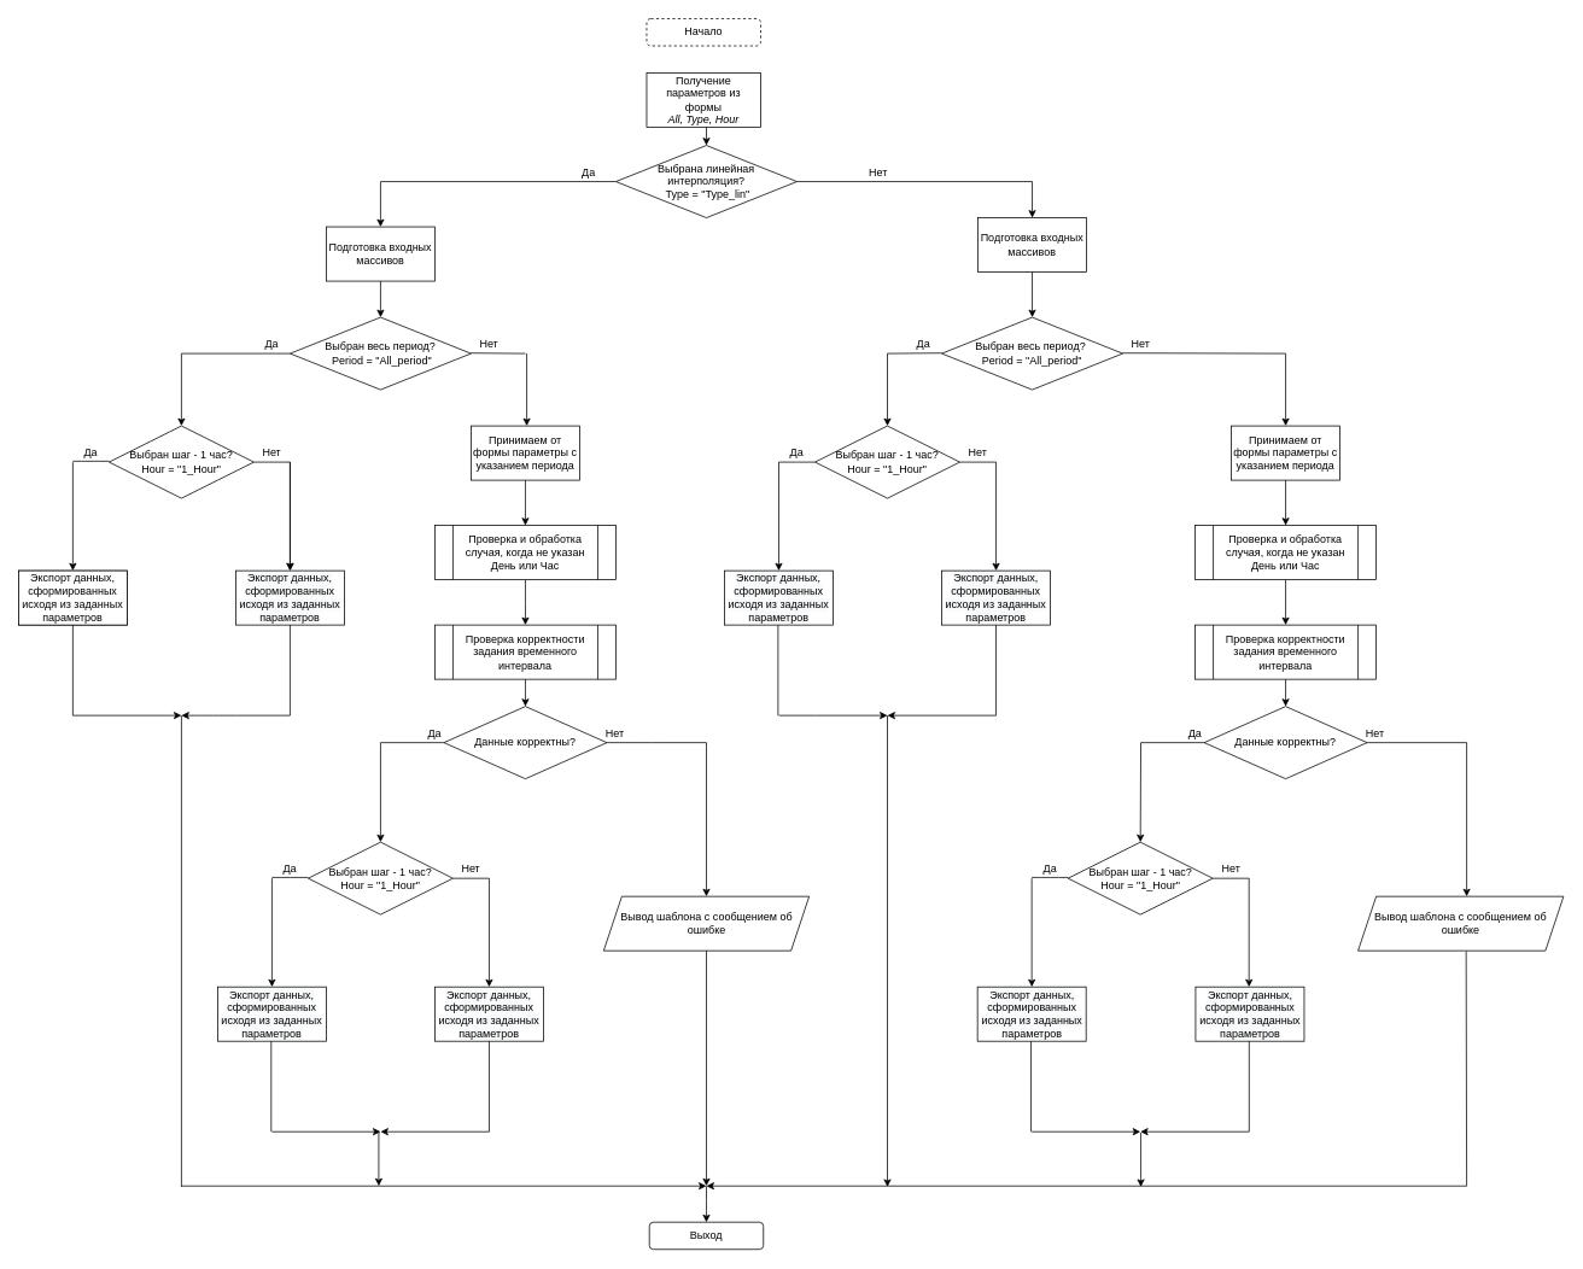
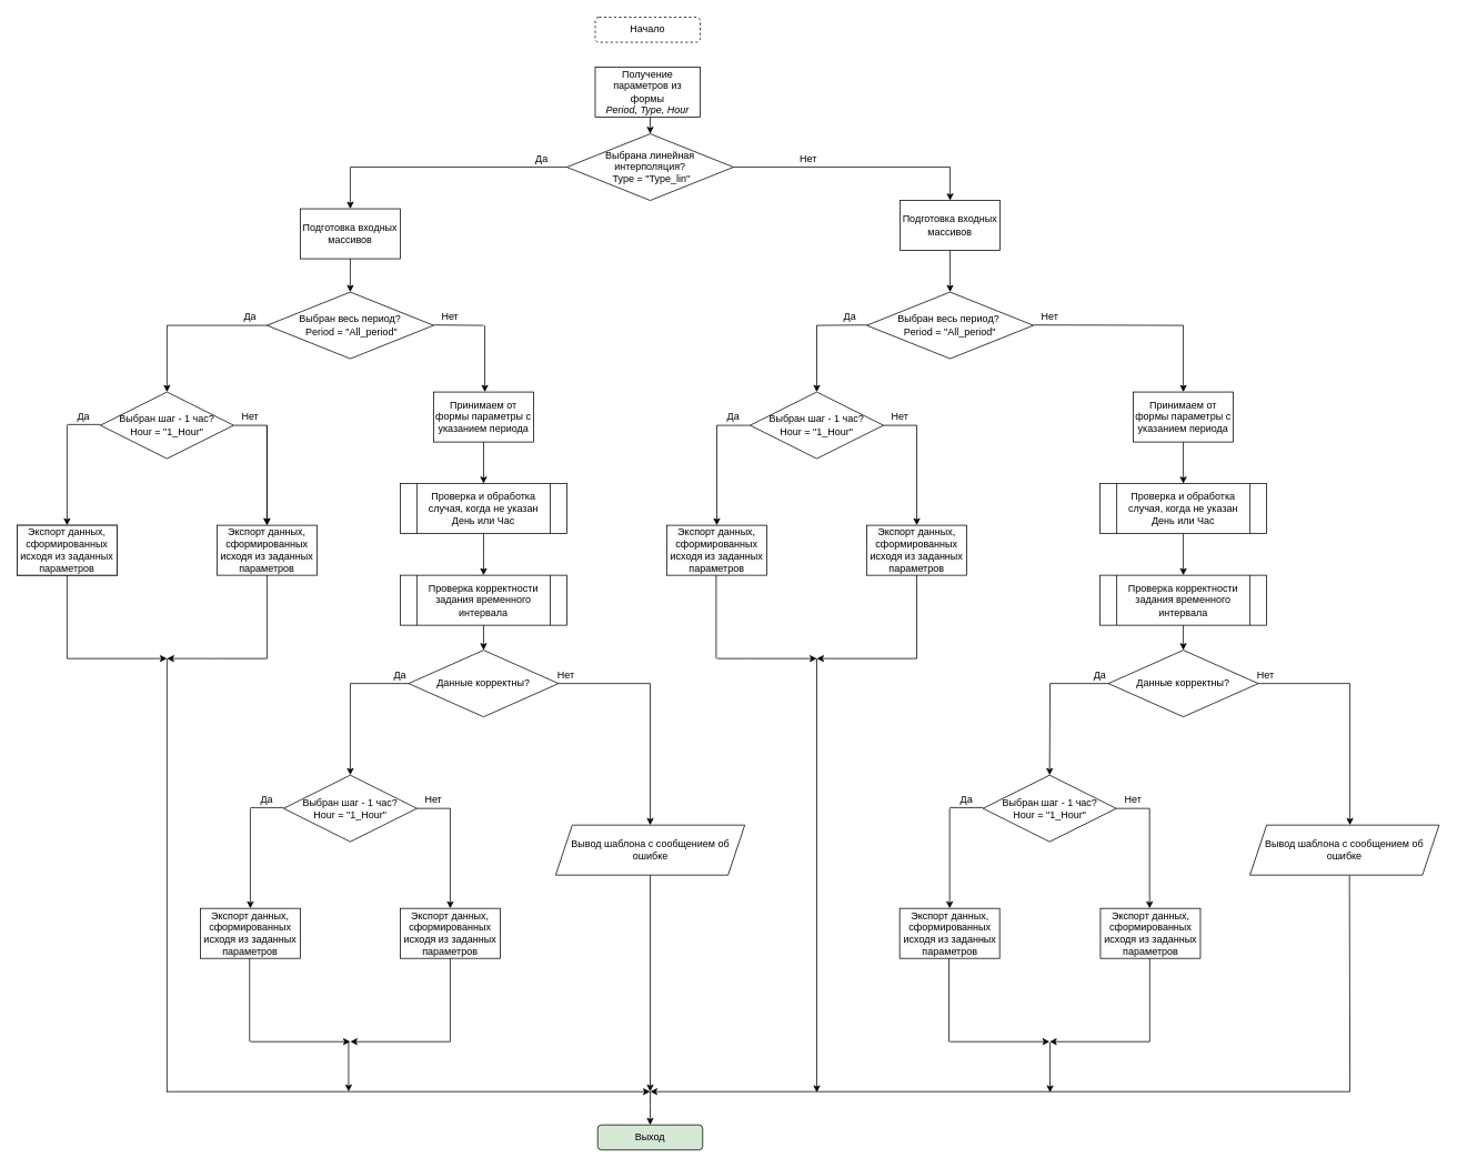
- <mxCell id="3" value="Получение параметров из формы&lt;br&gt;&lt;i&gt;All, Type, Hour&lt;/i&gt;" style="rounded=0;whiteSpace=wrap;html=1;" vertex="1" parent="1"><mxGeometry x="714" y="80" width="126" height="60" as="geometry" /></mxCell>
+ <mxCell id="3" value="Получение параметров из формы&lt;br&gt;&lt;i&gt;Period, Type, Hour&lt;/i&gt;" style="rounded=0;whiteSpace=wrap;html=1;" vertex="1" parent="1"><mxGeometry x="714" y="80" width="126" height="60" as="geometry" /></mxCell>
- <mxCell id="72" value="Выход" style="rounded=1;whiteSpace=wrap;html=1;" vertex="1" parent="1"><mxGeometry x="717" y="1350" width="126" height="30" as="geometry" /></mxCell>
+ <mxCell id="72" value="Выход" style="rounded=1;whiteSpace=wrap;html=1;fillColor=#d5e8d4;" vertex="1" parent="1"><mxGeometry x="717" y="1350" width="126" height="30" as="geometry" /></mxCell>
